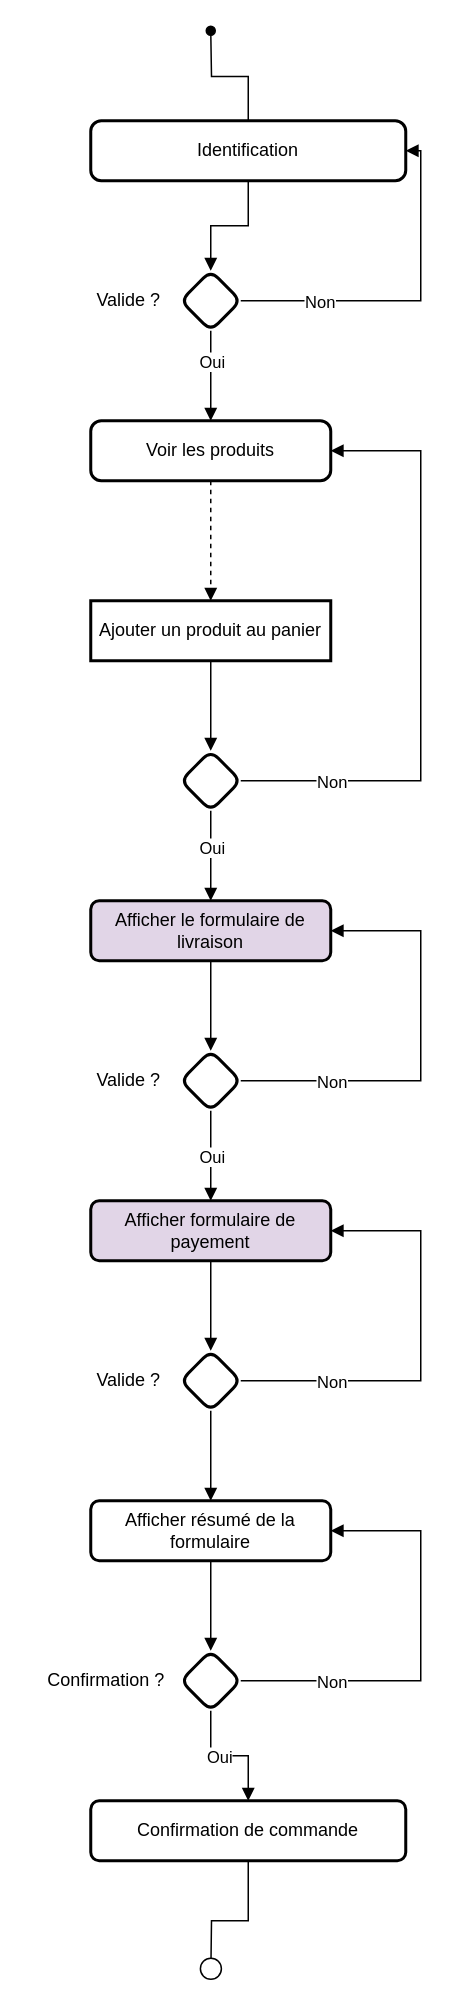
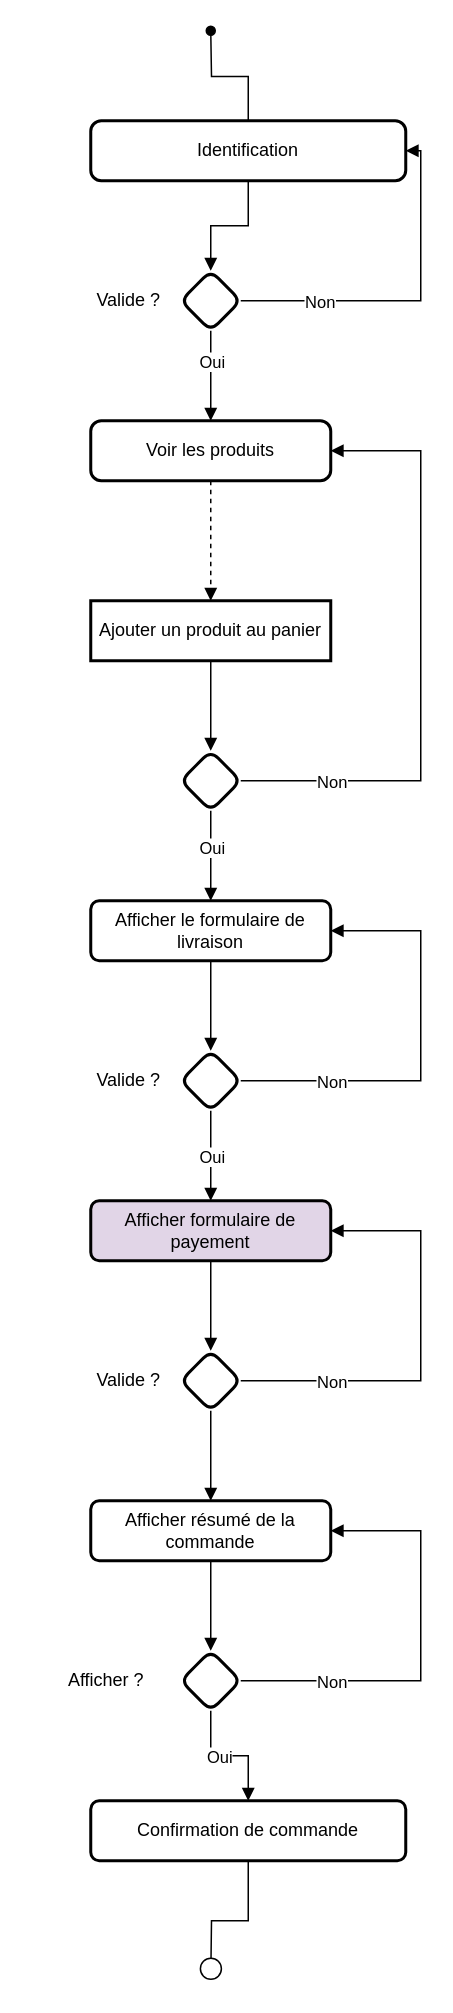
- <mxCell id="21" value="Afficher le formulaire de livraison" style="whiteSpace=wrap;html=1;rounded=1;arcSize=14;strokeWidth=2;fillColor=#e1d5e7;" vertex="1" parent="1"><mxGeometry x="60" y="600" width="160" height="40" as="geometry" /></mxCell>
+ <mxCell id="21" value="Afficher le formulaire de livraison" style="whiteSpace=wrap;html=1;rounded=1;arcSize=14;strokeWidth=2;" vertex="1" parent="1"><mxGeometry x="60" y="600" width="160" height="40" as="geometry" /></mxCell>
- <mxCell id="36" value="Afficher résumé de la formulaire" style="whiteSpace=wrap;html=1;rounded=1;arcSize=14;strokeWidth=2;" vertex="1" parent="1"><mxGeometry x="60" y="1000" width="160" height="40" as="geometry" /></mxCell>
+ <mxCell id="36" value="Afficher résumé de la commande" style="whiteSpace=wrap;html=1;rounded=1;arcSize=14;strokeWidth=2;" vertex="1" parent="1"><mxGeometry x="60" y="1000" width="160" height="40" as="geometry" /></mxCell>
- <mxCell id="42" value="Confirmation ?" style="text;html=1;align=center;verticalAlign=middle;resizable=0;points=[];autosize=1;strokeColor=none;fillColor=none;" vertex="1" parent="1"><mxGeometry x="20" y="1105" width="100" height="30" as="geometry" /></mxCell>
+ <mxCell id="42" value="Afficher ?" style="text;html=1;align=center;verticalAlign=middle;resizable=0;points=[];autosize=1;strokeColor=none;fillColor=none;" vertex="1" parent="1"><mxGeometry x="20" y="1105" width="100" height="30" as="geometry" /></mxCell>
